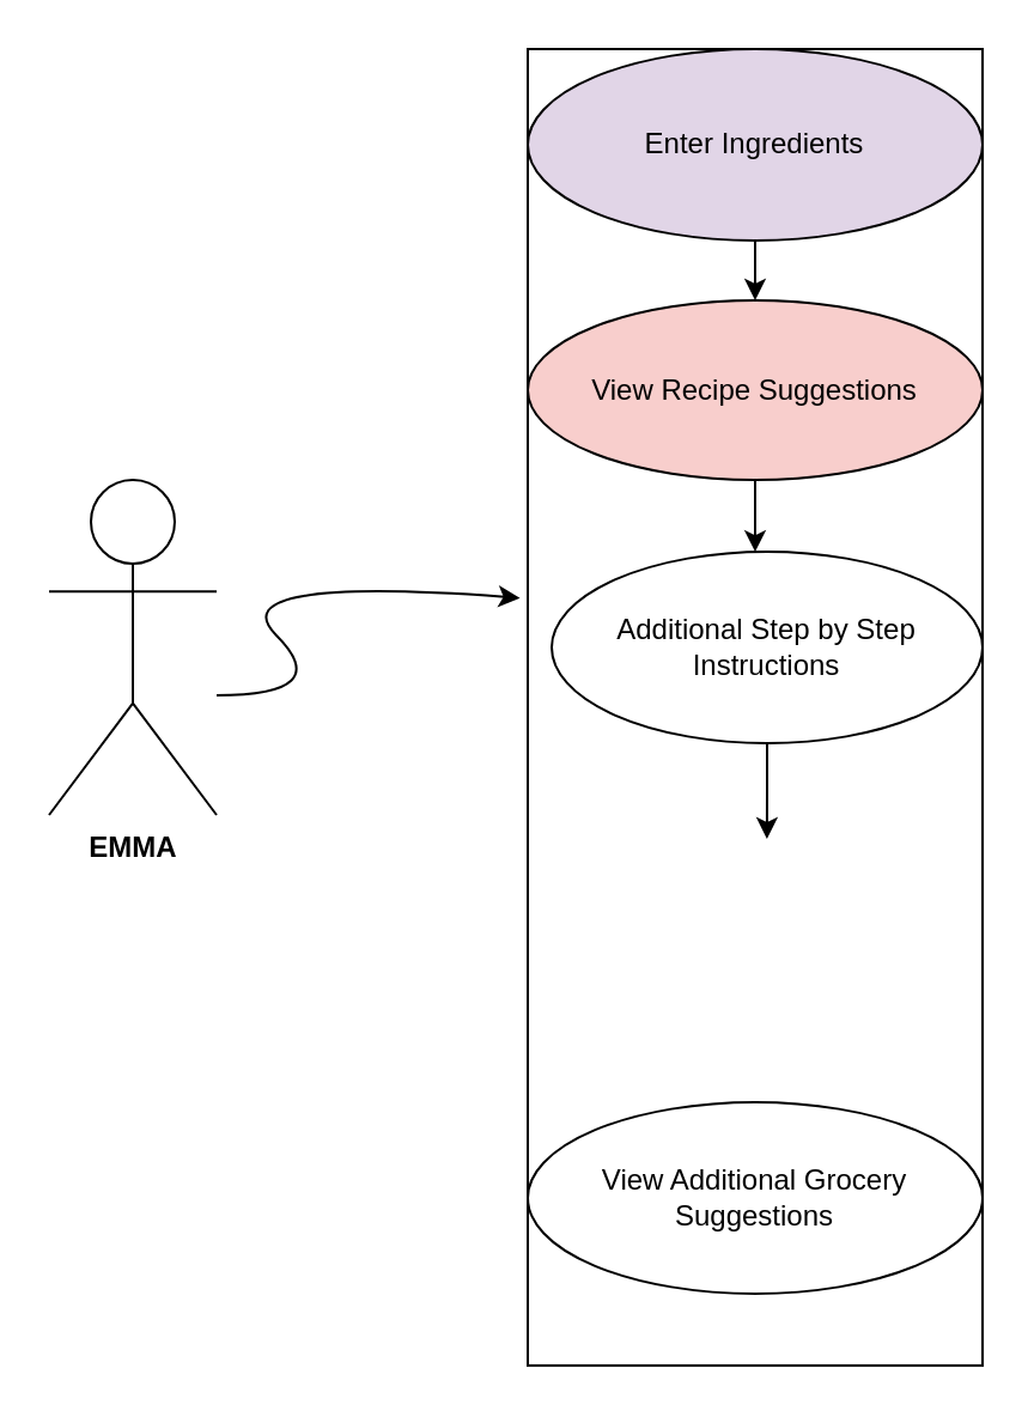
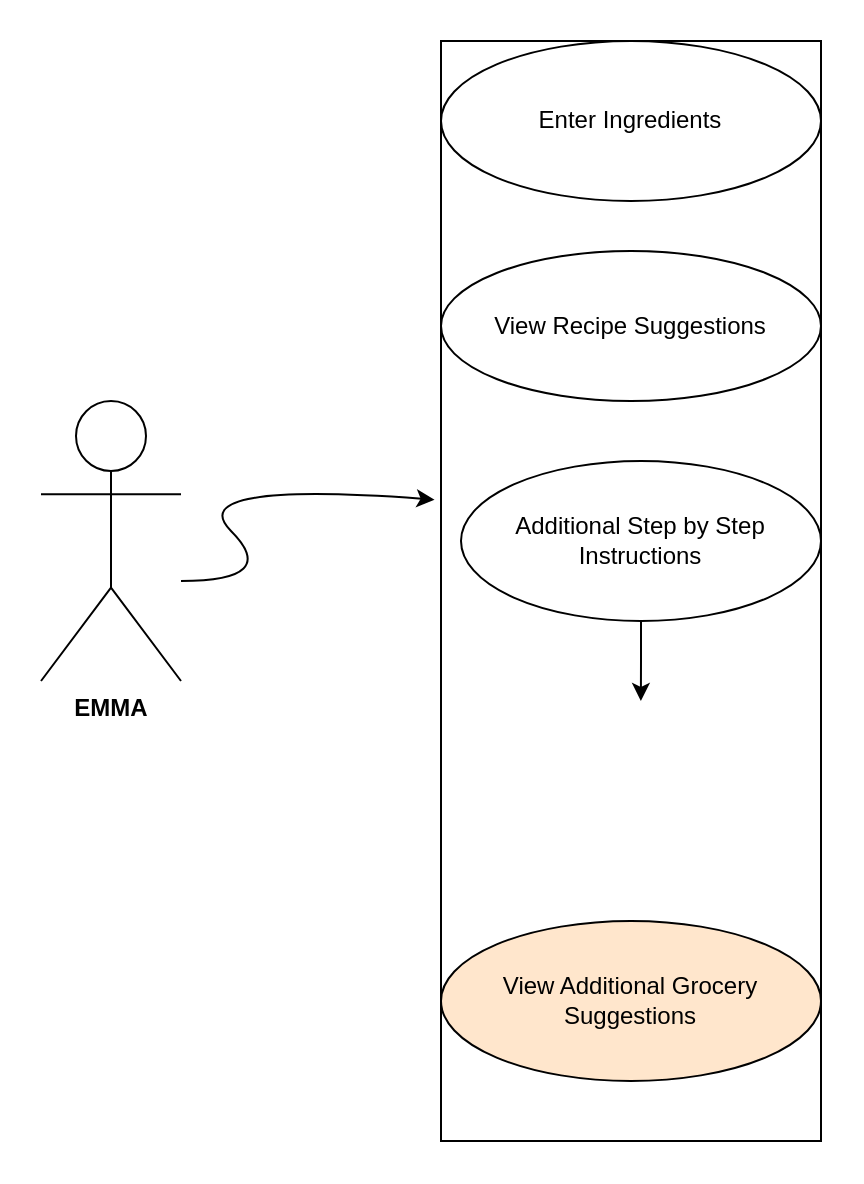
- <mxCell id="5" value="Enter Ingredients" style="ellipse;whiteSpace=wrap;html=1;fillColor=#e1d5e7;" vertex="1" parent="1"><mxGeometry x="220" y="20" width="190" height="80" as="geometry" /></mxCell>
+ <mxCell id="5" value="Enter Ingredients" style="ellipse;whiteSpace=wrap;html=1;" vertex="1" parent="1"><mxGeometry x="220" y="20" width="190" height="80" as="geometry" /></mxCell>
- <mxCell id="4" style="edgeStyle=orthogonalEdgeStyle;rounded=0;orthogonalLoop=1;jettySize=auto;html=1;exitX=0.5;exitY=1;exitDx=0;exitDy=0;entryX=0.5;entryY=0;entryDx=0;entryDy=0;" edge="1" parent="1" source="5" target="7"><mxGeometry relative="1" as="geometry" /></mxCell>
- <mxCell id="7" value="View Recipe Suggestions" style="ellipse;whiteSpace=wrap;html=1;fillColor=#f8cecc;" vertex="1" parent="1"><mxGeometry x="220" y="125" width="190" height="75" as="geometry" /></mxCell>
+ <mxCell id="7" value="View Recipe Suggestions" style="ellipse;whiteSpace=wrap;html=1;" vertex="1" parent="1"><mxGeometry x="220" y="125" width="190" height="75" as="geometry" /></mxCell>
- <mxCell id="6" value="" style="edgeStyle=orthogonalEdgeStyle;rounded=0;orthogonalLoop=1;jettySize=auto;html=1;" edge="1" parent="1" source="7" target="8"><mxGeometry relative="1" as="geometry"><Array as="points"><mxPoint x="315" y="230" /><mxPoint x="315" y="230" /></Array></mxGeometry></mxCell>
- <mxCell id="9" value="View Additional Grocery Suggestions" style="ellipse;whiteSpace=wrap;html=1;" vertex="1" parent="1"><mxGeometry x="220" y="460" width="190" height="80" as="geometry" /></mxCell>
+ <mxCell id="9" value="View Additional Grocery Suggestions" style="ellipse;whiteSpace=wrap;html=1;fillColor=#ffe6cc;" vertex="1" parent="1"><mxGeometry x="220" y="460" width="190" height="80" as="geometry" /></mxCell>
